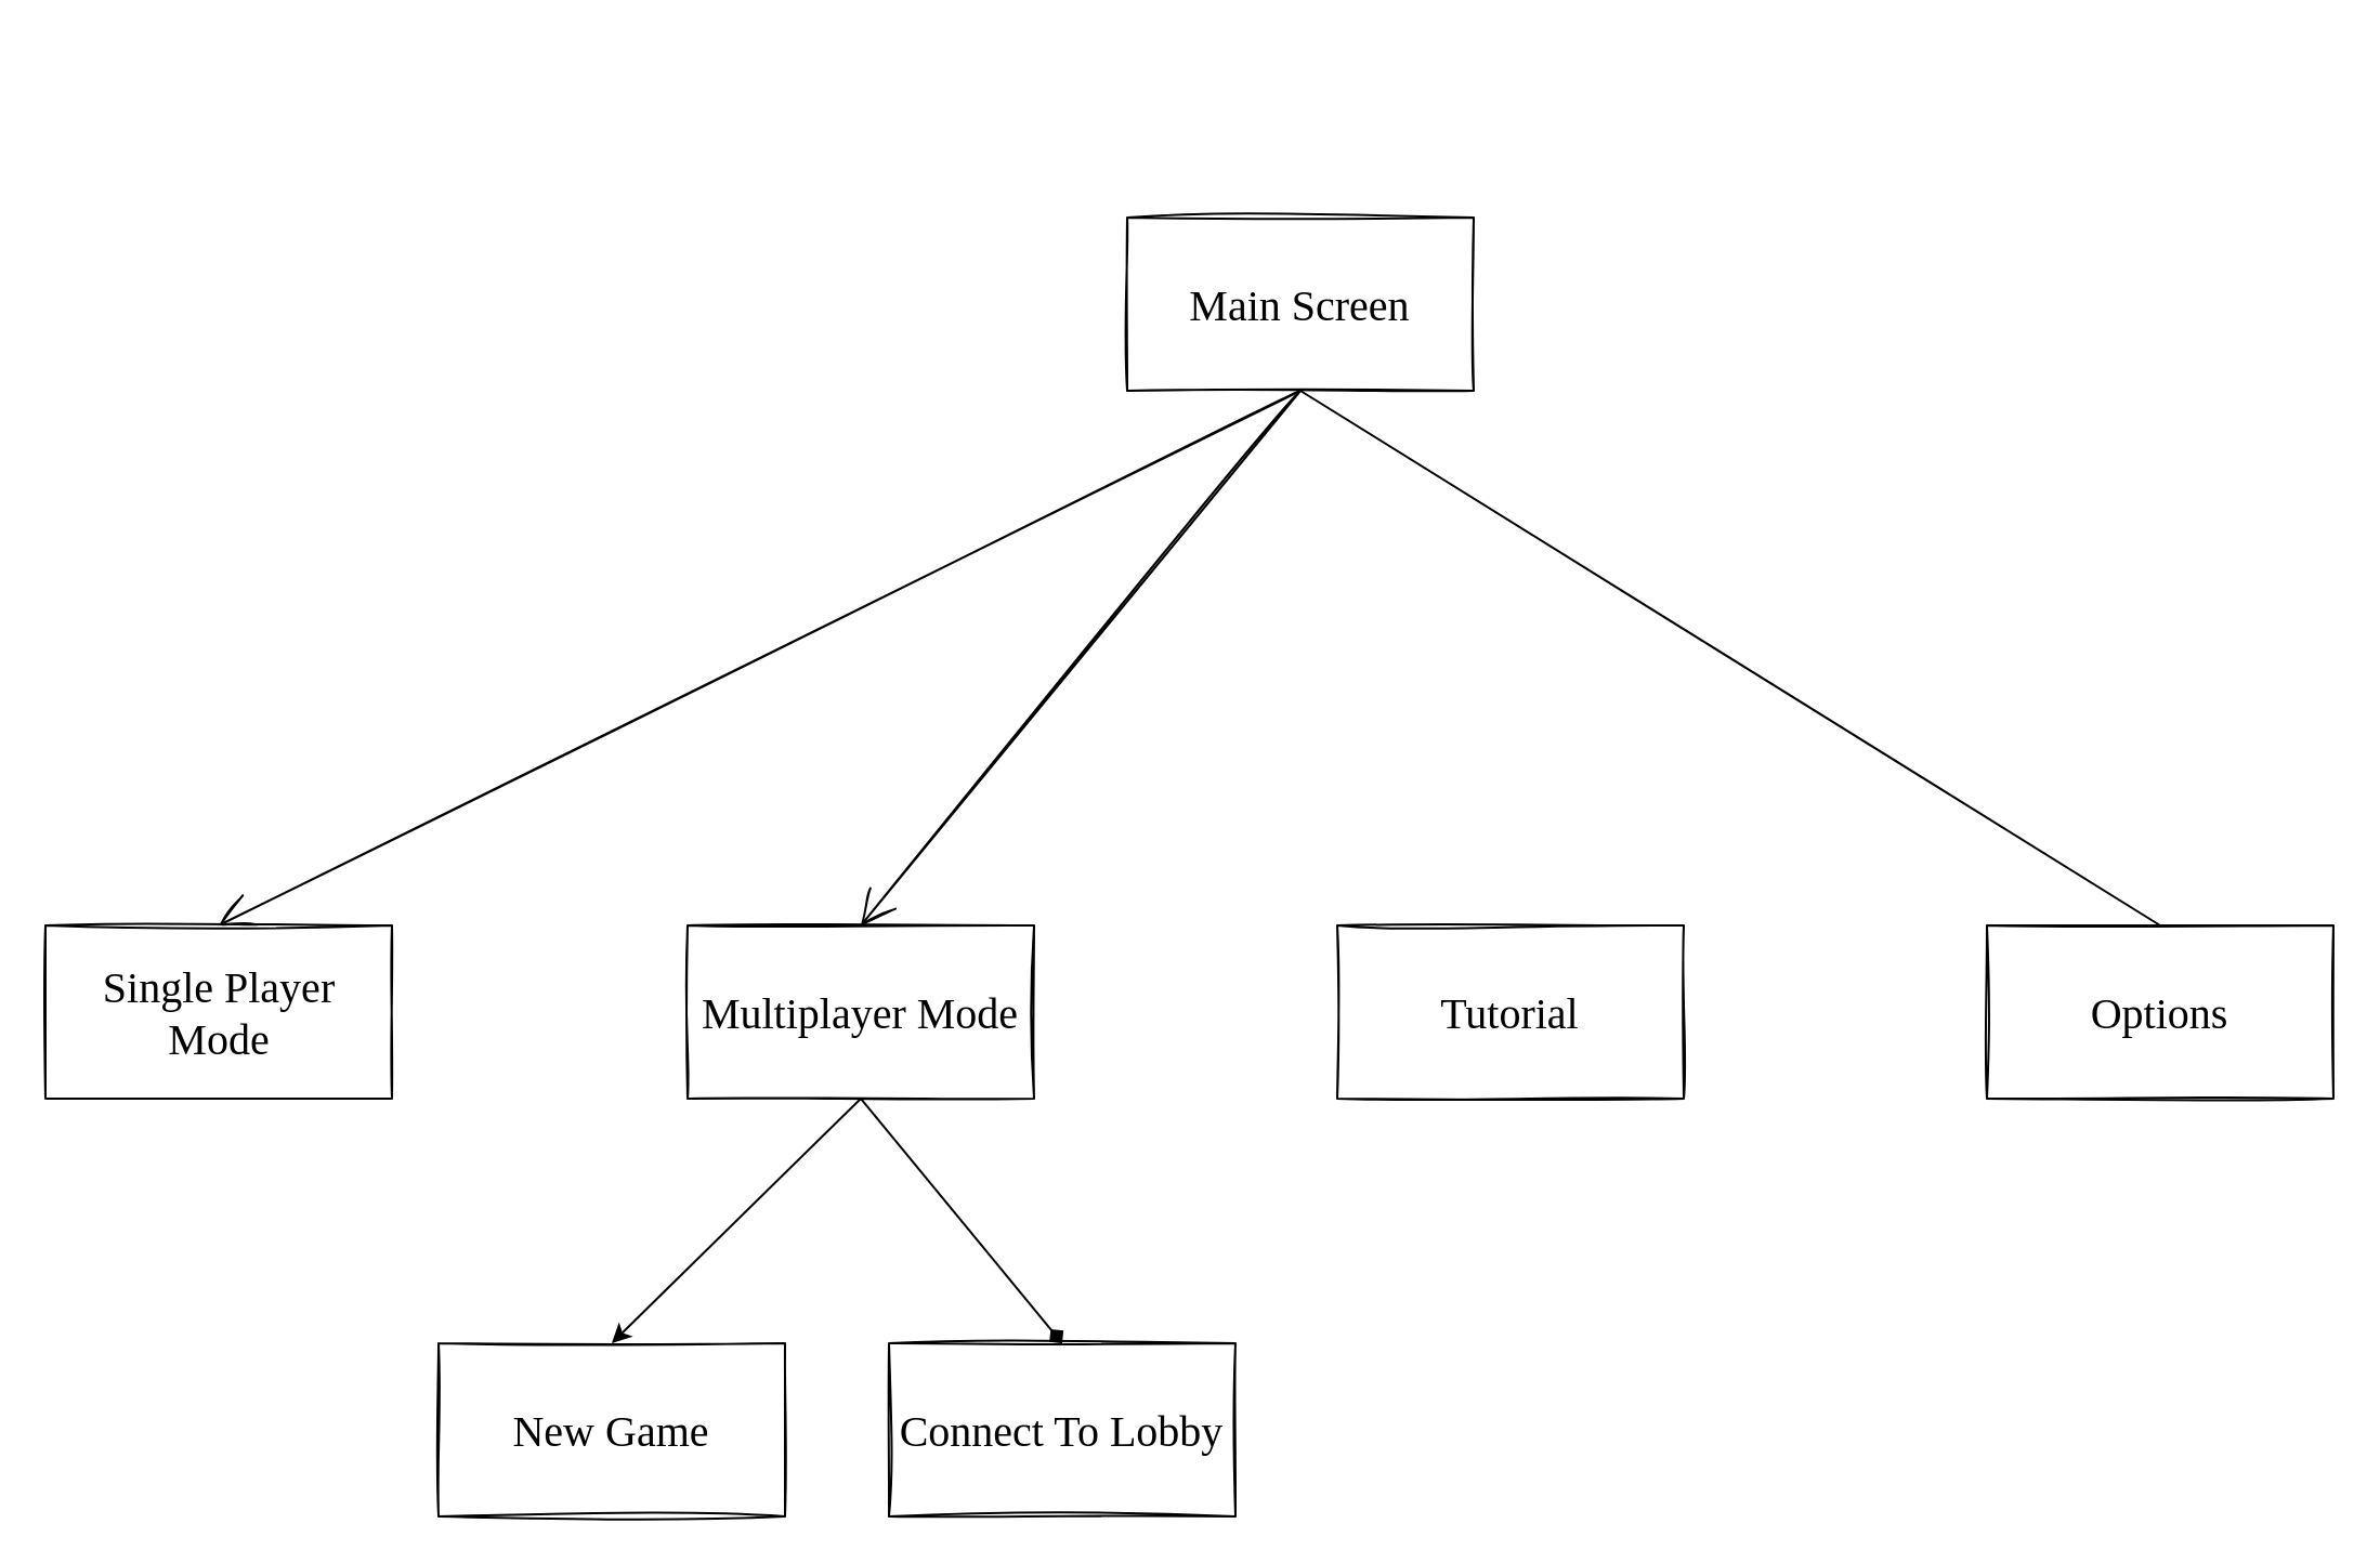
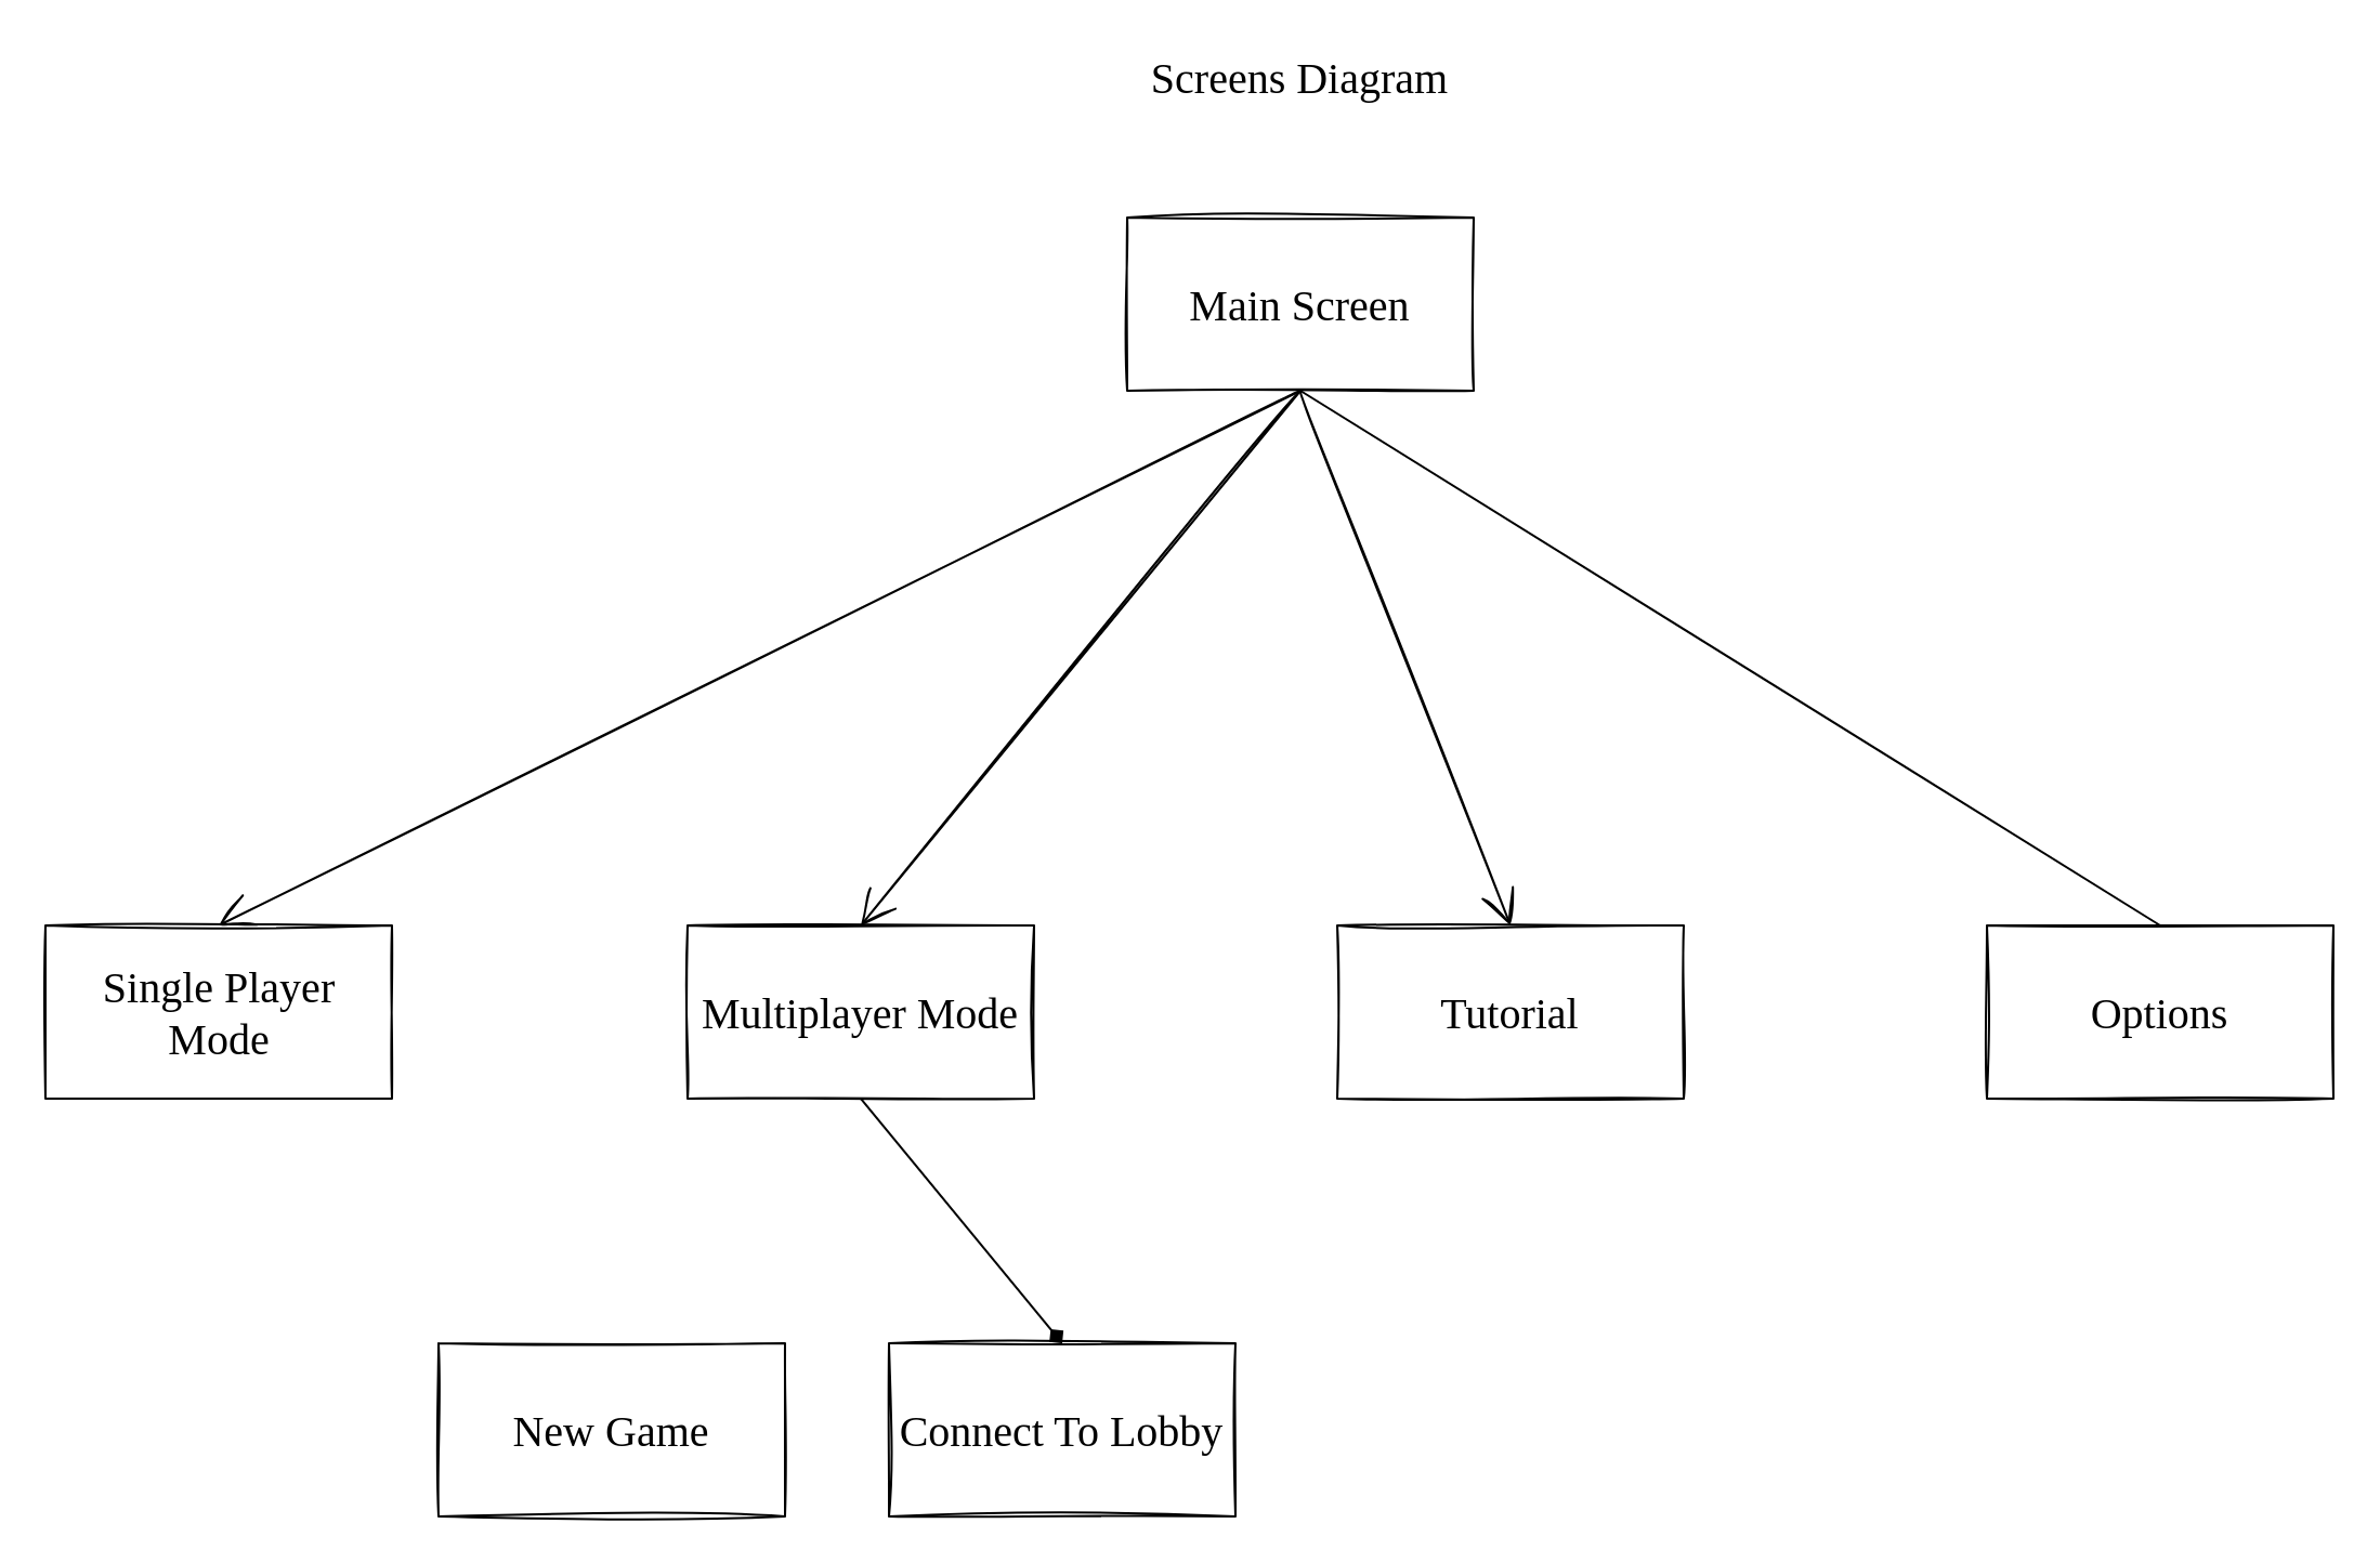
+ <mxCell id="3" value="Screens Diagram" style="text;strokeColor=none;fillColor=none;html=1;align=center;verticalAlign=middle;whiteSpace=wrap;rounded=0;sketch=1;hachureGap=4;fontFamily=Architects Daughter;fontSource=https%3A%2F%2Ffonts.googleapis.com%2Fcss%3Ffamily%3DArchitects%2BDaughter;fontSize=20;" vertex="1" parent="1"><mxGeometry x="466" y="20" width="268" height="30" as="geometry" /></mxCell>
+ <mxCell id="9" value="" style="edgeStyle=none;orthogonalLoop=1;jettySize=auto;html=1;rounded=0;sketch=1;hachureGap=4;fontFamily=Architects Daughter;fontSource=https%3A%2F%2Ffonts.googleapis.com%2Fcss%3Ffamily%3DArchitects%2BDaughter;fontSize=16;endArrow=open;startSize=14;endSize=14;sourcePerimeterSpacing=8;targetPerimeterSpacing=8;curved=1;exitX=0.5;exitY=1;exitDx=0;exitDy=0;entryX=0.5;entryY=0;entryDx=0;entryDy=0;" edge="1" parent="1" source="2" target="6"><mxGeometry width="120" relative="1" as="geometry"><mxPoint x="250" y="405" as="sourcePoint" /><mxPoint x="370" y="405" as="targetPoint" /><Array as="points" /></mxGeometry></mxCell>
- <mxCell id="14" value="" style="endArrow=classic;html=1;rounded=0;exitX=0.5;exitY=1;exitDx=0;exitDy=0;entryX=0.5;entryY=0;entryDx=0;entryDy=0;" edge="1" parent="1" source="5" target="12"><mxGeometry width="50" height="50" relative="1" as="geometry"><mxPoint x="867" y="610" as="sourcePoint" /><mxPoint x="917" y="560" as="targetPoint" /></mxGeometry></mxCell>
